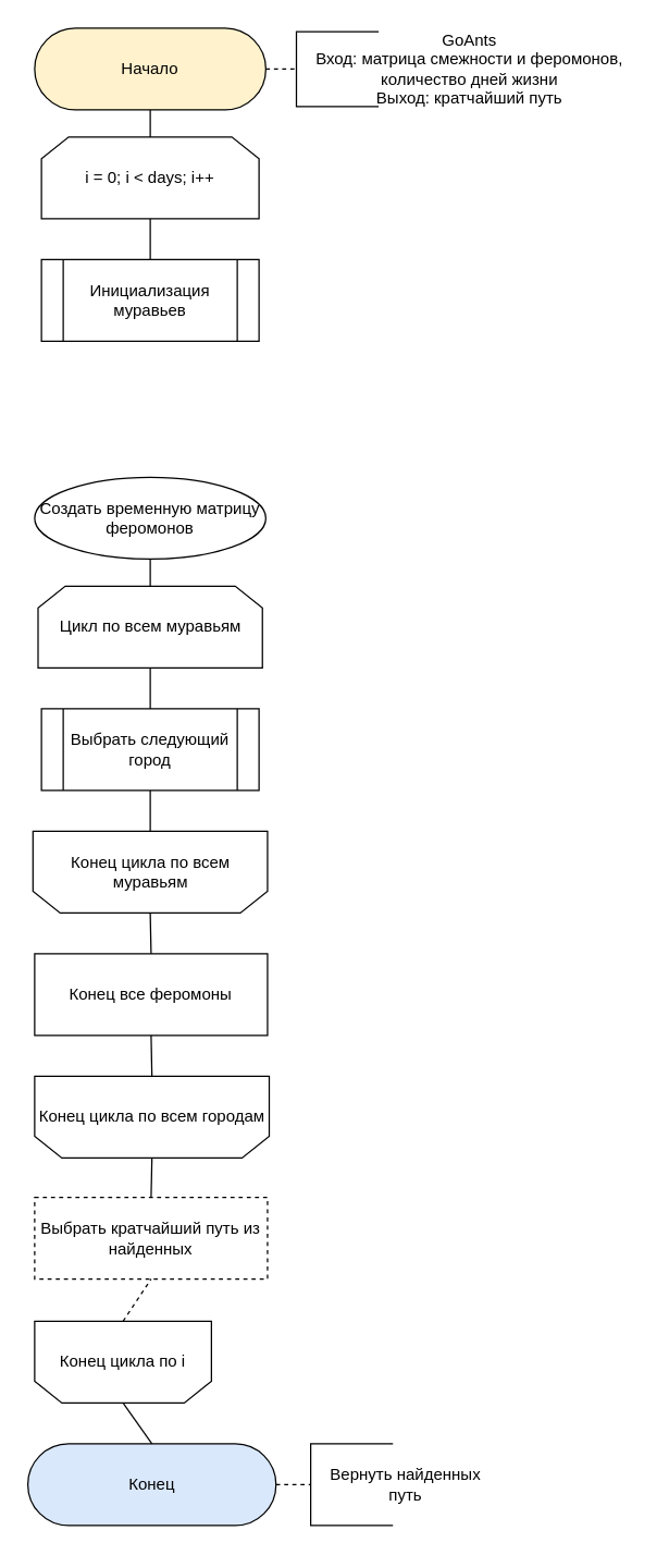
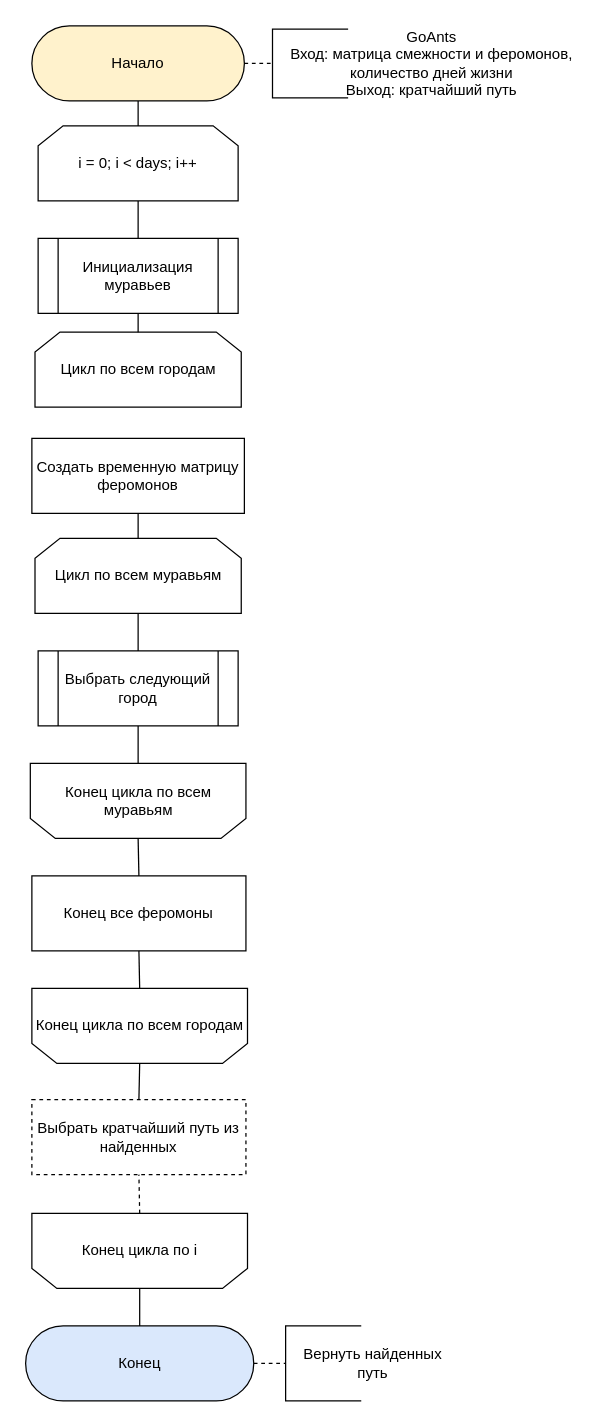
+ <mxCell id="15" value="" style="endArrow=none;html=1;entryX=0.5;entryY=1;entryDx=0;entryDy=0;exitX=0.5;exitY=0;exitDx=0;exitDy=0;" edge="1" parent="1" source="14" target="12"><mxGeometry width="50" height="50" relative="1" as="geometry"><mxPoint x="110" y="260" as="sourcePoint" /><mxPoint x="190" y="350" as="targetPoint" /></mxGeometry></mxCell>
+ <mxCell id="14" value="Цикл по всем городам" style="shape=loopLimit;whiteSpace=wrap;html=1;" vertex="1" parent="1"><mxGeometry x="27.5" y="265" width="165" height="60" as="geometry" /></mxCell>
- <mxCell id="16" value="Создать временную матрицу феромонов" style="ellipse;whiteSpace=wrap;html=1;" vertex="1" parent="1"><mxGeometry x="25" y="350" width="170" height="60" as="geometry" /></mxCell>
+ <mxCell id="16" value="Создать временную матрицу феромонов" style="rounded=0;whiteSpace=wrap;html=1;" vertex="1" parent="1"><mxGeometry x="25" y="350" width="170" height="60" as="geometry" /></mxCell>
- <mxCell id="23" value="Конец цикла по i" style="shape=loopLimit;whiteSpace=wrap;html=1;direction=west;" vertex="1" parent="1"><mxGeometry x="25" y="970" width="130" height="60" as="geometry" /></mxCell>
+ <mxCell id="23" value="Конец цикла по i" style="shape=loopLimit;whiteSpace=wrap;html=1;direction=west;" vertex="1" parent="1"><mxGeometry x="25" y="970" width="172.5" height="60" as="geometry" /></mxCell>
